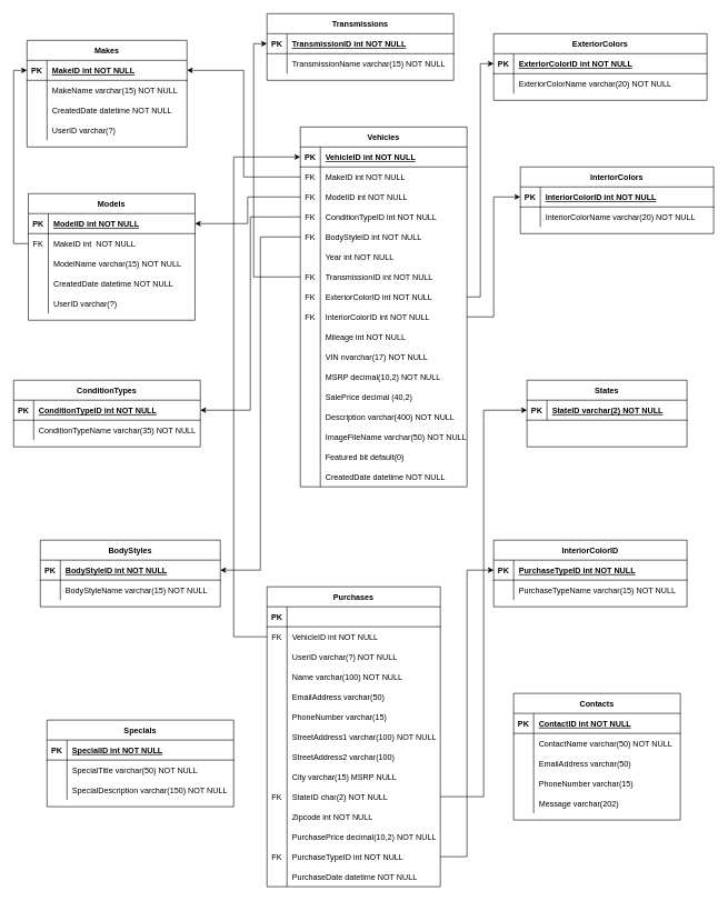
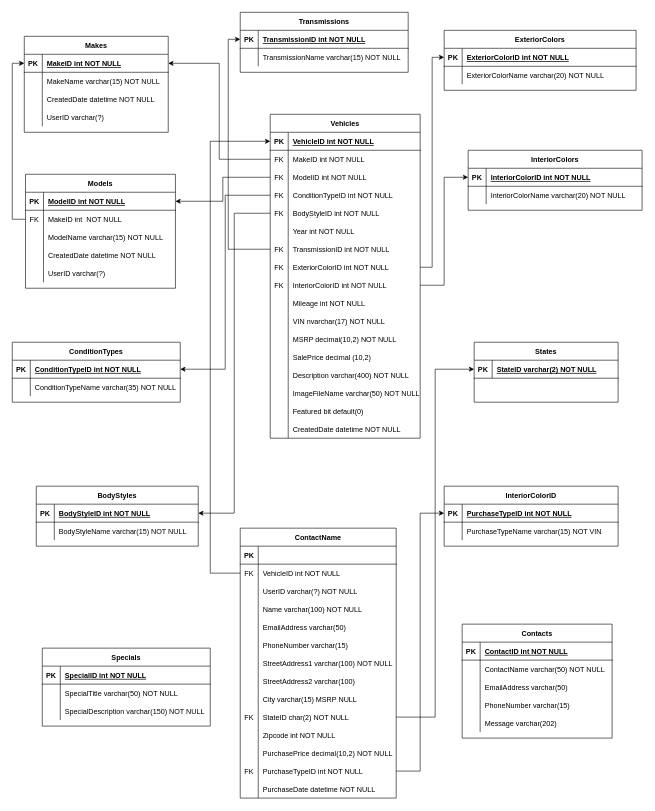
- <mxCell id="41" value="SalePrice decimal (40,2)" style="shape=partialRectangle;connectable=0;fillColor=none;top=0;left=0;bottom=0;right=0;align=left;spacingLeft=6;overflow=hidden;" parent="39" vertex="1"><mxGeometry x="30" width="220" height="30" as="geometry"><mxRectangle width="220" height="30" as="alternateBounds" /></mxGeometry></mxCell>
+ <mxCell id="41" value="SalePrice decimal (10,2)" style="shape=partialRectangle;connectable=0;fillColor=none;top=0;left=0;bottom=0;right=0;align=left;spacingLeft=6;overflow=hidden;" parent="39" vertex="1"><mxGeometry x="30" width="220" height="30" as="geometry"><mxRectangle width="220" height="30" as="alternateBounds" /></mxGeometry></mxCell>
- <mxCell id="172" value="PurchaseTypeName varchar(15) NOT NULL" style="shape=partialRectangle;connectable=0;fillColor=none;top=0;left=0;bottom=0;right=0;align=left;spacingLeft=6;overflow=hidden;" parent="170" vertex="1"><mxGeometry x="30" width="260" height="30" as="geometry"><mxRectangle width="260" height="30" as="alternateBounds" /></mxGeometry></mxCell>
+ <mxCell id="172" value="PurchaseTypeName varchar(15) NOT VIN" style="shape=partialRectangle;connectable=0;fillColor=none;top=0;left=0;bottom=0;right=0;align=left;spacingLeft=6;overflow=hidden;" parent="170" vertex="1"><mxGeometry x="30" width="260" height="30" as="geometry"><mxRectangle width="260" height="30" as="alternateBounds" /></mxGeometry></mxCell>
- <mxCell id="111" value="Purchases" style="shape=table;startSize=30;container=1;collapsible=1;childLayout=tableLayout;fixedRows=1;rowLines=0;fontStyle=1;align=center;resizeLast=1;" parent="1" vertex="1"><mxGeometry x="400" y="880" width="260" height="450" as="geometry" /></mxCell>
+ <mxCell id="111" value="ContactName" style="shape=table;startSize=30;container=1;collapsible=1;childLayout=tableLayout;fixedRows=1;rowLines=0;fontStyle=1;align=center;resizeLast=1;" parent="1" vertex="1"><mxGeometry x="400" y="880" width="260" height="450" as="geometry" /></mxCell>
